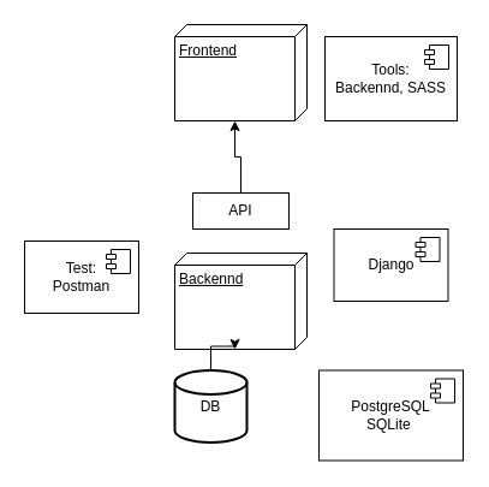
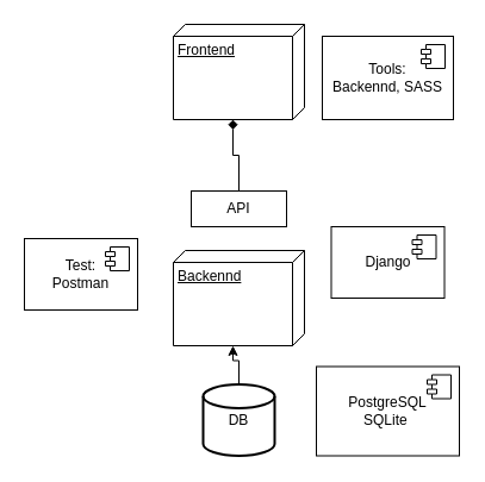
- <mxCell id="7" style="edgeStyle=orthogonalEdgeStyle;rounded=0;orthogonalLoop=1;jettySize=auto;html=1;entryX=0;entryY=0;entryDx=80;entryDy=60;entryPerimeter=0;" edge="1" parent="1" source="6" target="3"><mxGeometry relative="1" as="geometry" /></mxCell>
+ <mxCell id="7" style="edgeStyle=orthogonalEdgeStyle;rounded=0;orthogonalLoop=1;jettySize=auto;html=1;entryX=0;entryY=0;entryDx=80;entryDy=60;entryPerimeter=0;endArrow=diamond;" edge="1" parent="1" source="6" target="3"><mxGeometry relative="1" as="geometry" /></mxCell>
- <mxCell id="4" value="DB" style="strokeWidth=2;html=1;shape=mxgraph.flowchart.database;whiteSpace=wrap;" vertex="1" parent="1"><mxGeometry x="145" y="307.5" width="60" height="60" as="geometry" /></mxCell>
+ <mxCell id="4" value="DB" style="strokeWidth=2;html=1;shape=mxgraph.flowchart.database;whiteSpace=wrap;" vertex="1" parent="1"><mxGeometry x="170" y="322.5" width="60" height="60" as="geometry" /></mxCell>
